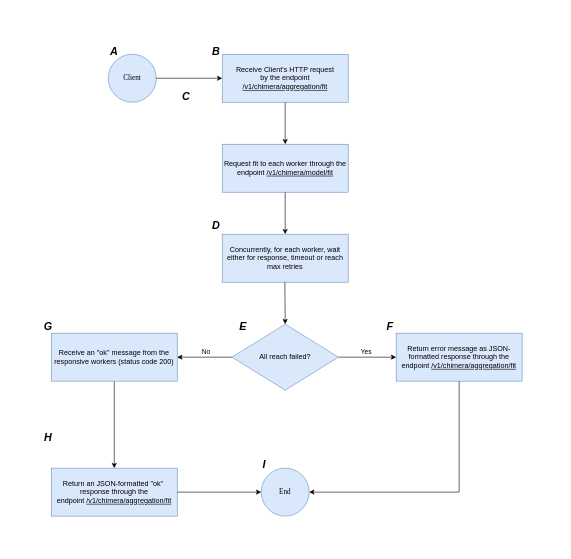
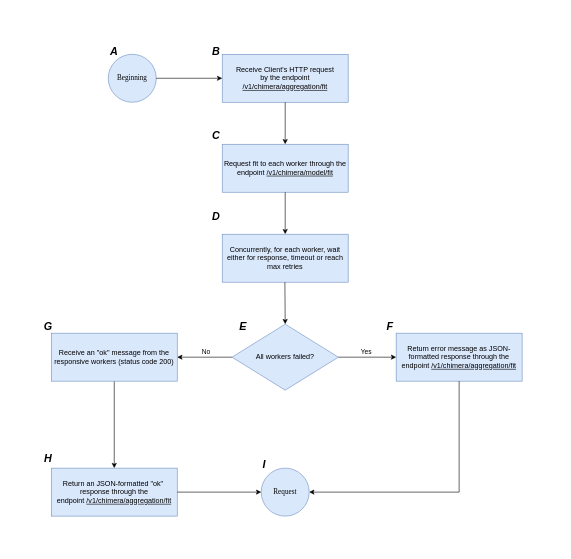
- <mxCell id="3" value="&lt;font face=&quot;Verdana&quot;&gt;Client&lt;/font&gt;" style="ellipse;whiteSpace=wrap;html=1;aspect=fixed;fillColor=#dae8fc;strokeColor=#6c8ebf;" parent="1" vertex="1"><mxGeometry x="180" y="90" width="80" height="80" as="geometry" /></mxCell>
+ <mxCell id="3" value="&lt;font face=&quot;Verdana&quot;&gt;Beginning&lt;/font&gt;" style="ellipse;whiteSpace=wrap;html=1;aspect=fixed;fillColor=#dae8fc;strokeColor=#6c8ebf;" parent="1" vertex="1"><mxGeometry x="180" y="90" width="80" height="80" as="geometry" /></mxCell>
- <mxCell id="25" value="&lt;font face=&quot;Helvetica&quot; style=&quot;font-size: 18px;&quot;&gt;&lt;i style=&quot;&quot;&gt;&lt;b style=&quot;&quot;&gt;C&lt;/b&gt;&lt;/i&gt;&lt;/font&gt;" style="text;html=1;align=center;verticalAlign=middle;whiteSpace=wrap;rounded=0;" parent="1" vertex="1"><mxGeometry x="280" y="145" width="60" height="30" as="geometry" /></mxCell>
+ <mxCell id="25" value="&lt;font face=&quot;Helvetica&quot; style=&quot;font-size: 18px;&quot;&gt;&lt;i style=&quot;&quot;&gt;&lt;b style=&quot;&quot;&gt;C&lt;/b&gt;&lt;/i&gt;&lt;/font&gt;" style="text;html=1;align=center;verticalAlign=middle;whiteSpace=wrap;rounded=0;" parent="1" vertex="1"><mxGeometry x="330" y="210" width="60" height="30" as="geometry" /></mxCell>
- <mxCell id="26" value="&lt;font face=&quot;Helvetica&quot; style=&quot;font-size: 18px;&quot;&gt;&lt;i style=&quot;&quot;&gt;&lt;b style=&quot;&quot;&gt;D&lt;/b&gt;&lt;/i&gt;&lt;/font&gt;" style="text;html=1;align=center;verticalAlign=middle;whiteSpace=wrap;rounded=0;" parent="1" vertex="1"><mxGeometry x="330" y="360" width="60" height="30" as="geometry" /></mxCell>
+ <mxCell id="26" value="&lt;font face=&quot;Helvetica&quot; style=&quot;font-size: 18px;&quot;&gt;&lt;i style=&quot;&quot;&gt;&lt;b style=&quot;&quot;&gt;D&lt;/b&gt;&lt;/i&gt;&lt;/font&gt;" style="text;html=1;align=center;verticalAlign=middle;whiteSpace=wrap;rounded=0;" parent="1" vertex="1"><mxGeometry x="330" y="345" width="60" height="30" as="geometry" /></mxCell>
- <mxCell id="13" value="All reach failed?" style="rhombus;whiteSpace=wrap;html=1;fillColor=#dae8fc;strokeColor=#6c8ebf;" parent="1" vertex="1"><mxGeometry x="386.25" y="540" width="177.5" height="110" as="geometry" /></mxCell>
+ <mxCell id="13" value="All workers failed?" style="rhombus;whiteSpace=wrap;html=1;fillColor=#dae8fc;strokeColor=#6c8ebf;" parent="1" vertex="1"><mxGeometry x="386.25" y="540" width="177.5" height="110" as="geometry" /></mxCell>
- <mxCell id="30" value="&lt;font face=&quot;Helvetica&quot; style=&quot;font-size: 18px;&quot;&gt;&lt;i style=&quot;&quot;&gt;&lt;b style=&quot;&quot;&gt;H&lt;/b&gt;&lt;/i&gt;&lt;/font&gt;" style="text;html=1;align=center;verticalAlign=middle;whiteSpace=wrap;rounded=0;" parent="1" vertex="1"><mxGeometry x="50" y="715" width="60" height="30" as="geometry" /></mxCell>
+ <mxCell id="30" value="&lt;font face=&quot;Helvetica&quot; style=&quot;font-size: 18px;&quot;&gt;&lt;i style=&quot;&quot;&gt;&lt;b style=&quot;&quot;&gt;H&lt;/b&gt;&lt;/i&gt;&lt;/font&gt;" style="text;html=1;align=center;verticalAlign=middle;whiteSpace=wrap;rounded=0;" parent="1" vertex="1"><mxGeometry x="50" y="750" width="60" height="30" as="geometry" /></mxCell>
- <mxCell id="21" value="&lt;font face=&quot;Verdana&quot;&gt;End&lt;/font&gt;" style="ellipse;whiteSpace=wrap;html=1;aspect=fixed;fillColor=#dae8fc;strokeColor=#6c8ebf;" parent="1" vertex="1"><mxGeometry x="435" y="780" width="80" height="80" as="geometry" /></mxCell>
+ <mxCell id="21" value="&lt;font face=&quot;Verdana&quot;&gt;Request&lt;/font&gt;" style="ellipse;whiteSpace=wrap;html=1;aspect=fixed;fillColor=#dae8fc;strokeColor=#6c8ebf;" parent="1" vertex="1"><mxGeometry x="435" y="780" width="80" height="80" as="geometry" /></mxCell>
